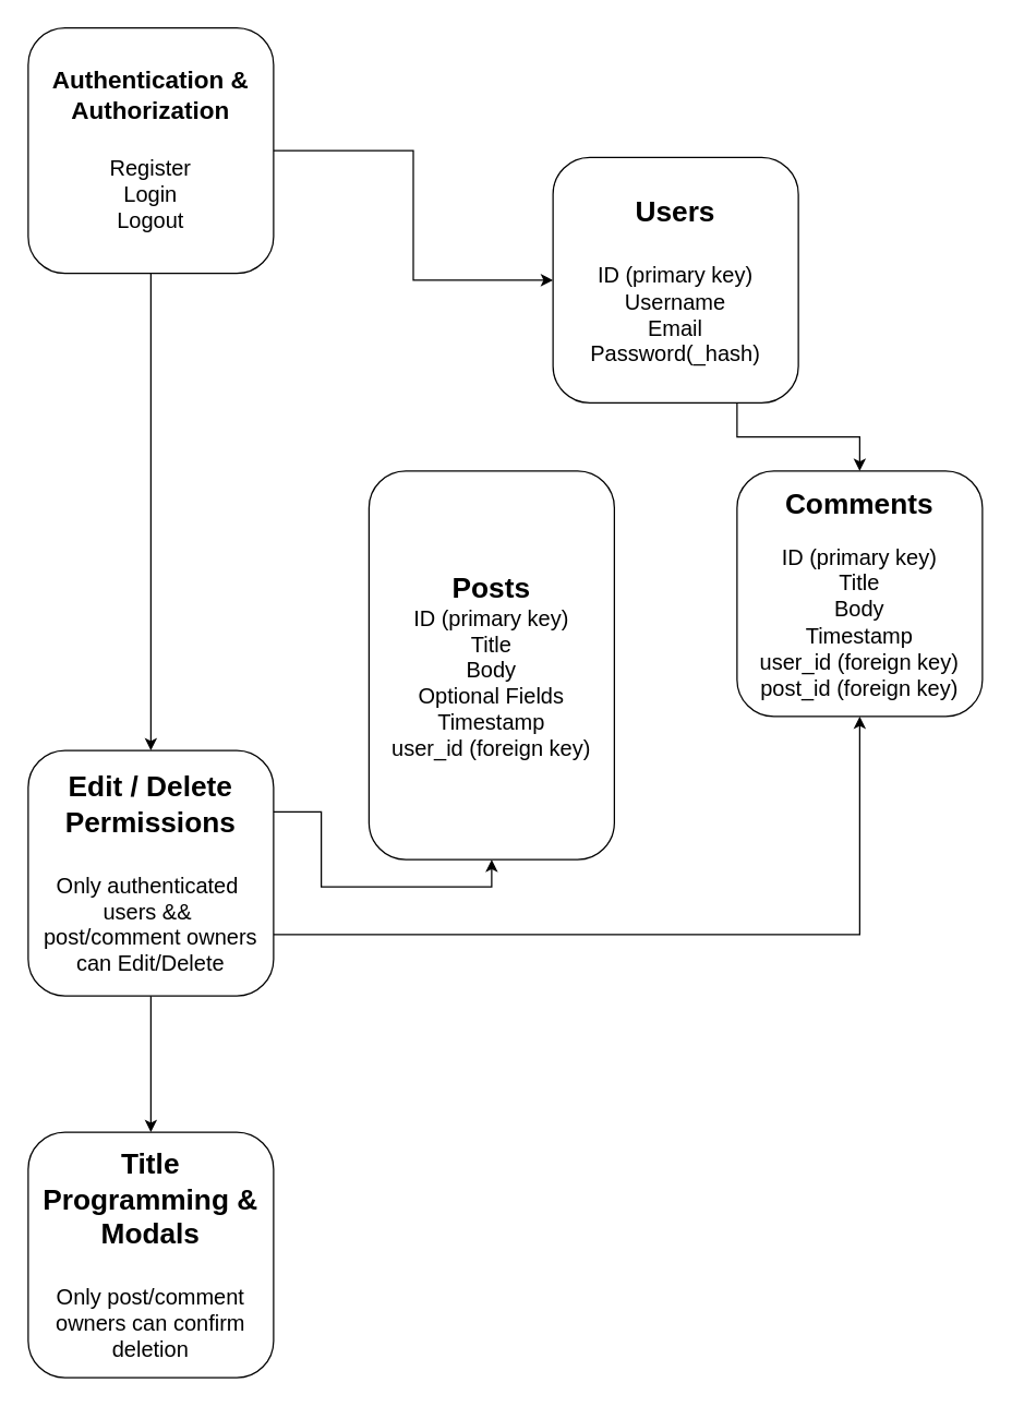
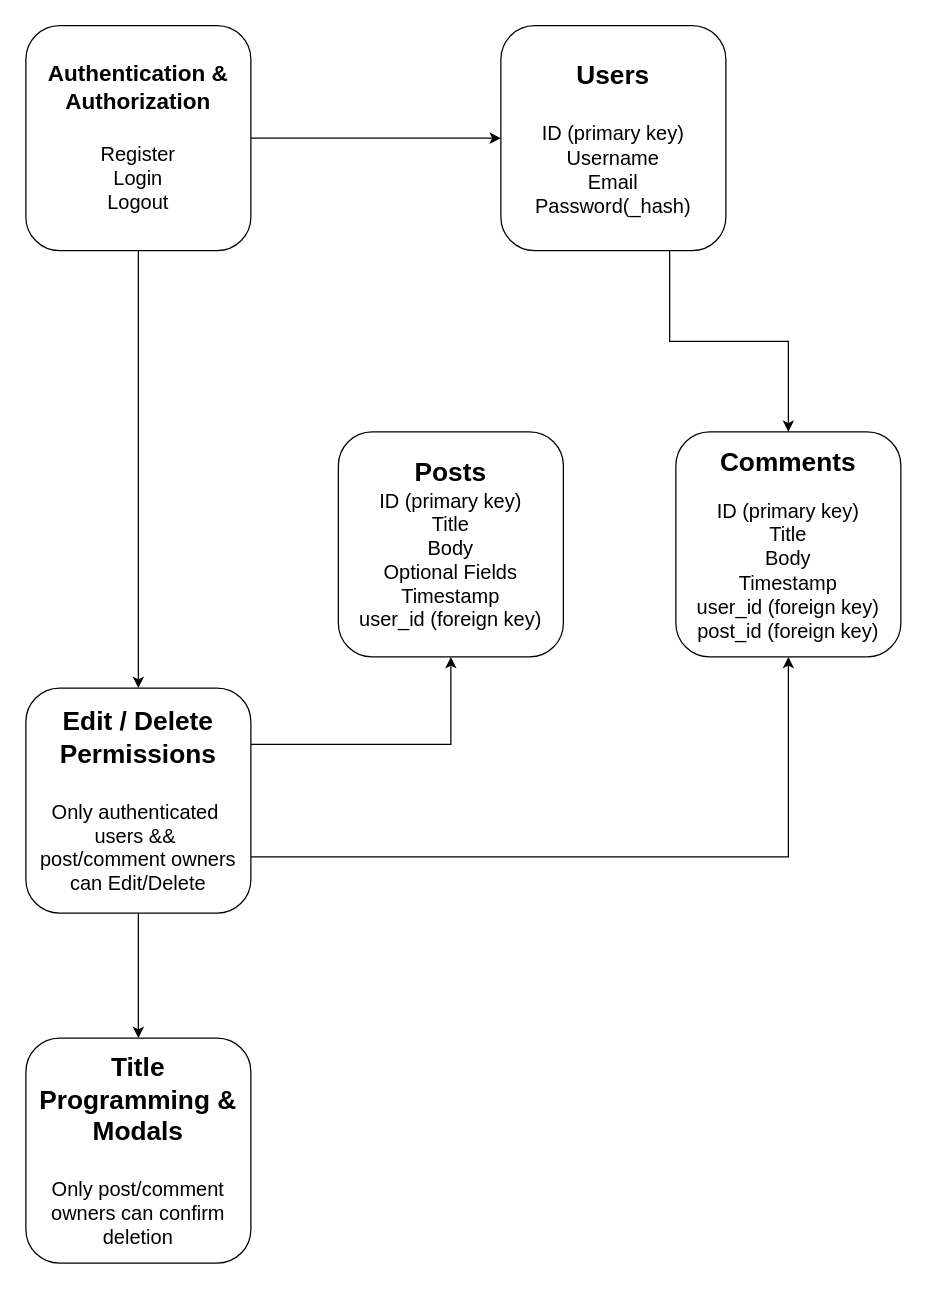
- <mxCell id="6" value="&lt;div style=&quot;font-size: 21px;&quot;&gt;&lt;font style=&quot;font-size: 21px;&quot;&gt;&lt;b&gt;Users&lt;/b&gt;&lt;/font&gt;&lt;/div&gt;&lt;div style=&quot;font-size: 21px;&quot;&gt;&lt;br&gt;&lt;/div&gt;&lt;div style=&quot;font-size: 16px;&quot;&gt;&lt;font style=&quot;font-size: 16px;&quot;&gt;ID (primary key)&lt;/font&gt;&lt;/div&gt;&lt;div style=&quot;font-size: 16px;&quot;&gt;&lt;font style=&quot;font-size: 16px;&quot;&gt;&lt;span style=&quot;background-color: initial;&quot;&gt;Username&lt;/span&gt;&lt;br&gt;&lt;/font&gt;&lt;/div&gt;&lt;div style=&quot;font-size: 16px;&quot;&gt;&lt;font style=&quot;font-size: 16px;&quot;&gt;&lt;span style=&quot;background-color: initial;&quot;&gt;Email&lt;/span&gt;&lt;br&gt;&lt;/font&gt;&lt;/div&gt;&lt;div style=&quot;font-size: 16px;&quot;&gt;&lt;font style=&quot;font-size: 16px;&quot;&gt;Password(_hash)&lt;/font&gt;&lt;/div&gt;" style="rounded=1;whiteSpace=wrap;html=1;fontSize=12;glass=0;strokeWidth=1;shadow=0;" vertex="1" parent="1"><mxGeometry x="405" y="115" width="180" height="180" as="geometry" /></mxCell>
+ <mxCell id="6" value="&lt;div style=&quot;font-size: 21px;&quot;&gt;&lt;font style=&quot;font-size: 21px;&quot;&gt;&lt;b&gt;Users&lt;/b&gt;&lt;/font&gt;&lt;/div&gt;&lt;div style=&quot;font-size: 21px;&quot;&gt;&lt;br&gt;&lt;/div&gt;&lt;div style=&quot;font-size: 16px;&quot;&gt;&lt;font style=&quot;font-size: 16px;&quot;&gt;ID (primary key)&lt;/font&gt;&lt;/div&gt;&lt;div style=&quot;font-size: 16px;&quot;&gt;&lt;font style=&quot;font-size: 16px;&quot;&gt;&lt;span style=&quot;background-color: initial;&quot;&gt;Username&lt;/span&gt;&lt;br&gt;&lt;/font&gt;&lt;/div&gt;&lt;div style=&quot;font-size: 16px;&quot;&gt;&lt;font style=&quot;font-size: 16px;&quot;&gt;&lt;span style=&quot;background-color: initial;&quot;&gt;Email&lt;/span&gt;&lt;br&gt;&lt;/font&gt;&lt;/div&gt;&lt;div style=&quot;font-size: 16px;&quot;&gt;&lt;font style=&quot;font-size: 16px;&quot;&gt;Password(_hash)&lt;/font&gt;&lt;/div&gt;" style="rounded=1;whiteSpace=wrap;html=1;fontSize=12;glass=0;strokeWidth=1;shadow=0;" vertex="1" parent="1"><mxGeometry x="400" y="20" width="180" height="180" as="geometry" /></mxCell>
- <mxCell id="8" value="&lt;div style=&quot;font-size: 21px;&quot;&gt;&lt;b&gt;Posts&lt;/b&gt;&lt;/div&gt;&lt;div style=&quot;font-size: 16px;&quot;&gt;&lt;font style=&quot;font-size: 16px;&quot;&gt;ID (primary key)&lt;/font&gt;&lt;/div&gt;&lt;div style=&quot;font-size: 16px;&quot;&gt;&lt;font style=&quot;font-size: 16px;&quot;&gt;Title&lt;/font&gt;&lt;/div&gt;&lt;div style=&quot;font-size: 16px;&quot;&gt;&lt;font style=&quot;font-size: 16px;&quot;&gt;Body&lt;/font&gt;&lt;/div&gt;&lt;div style=&quot;font-size: 16px;&quot;&gt;&lt;font style=&quot;font-size: 16px;&quot;&gt;Optional Fields&lt;/font&gt;&lt;/div&gt;&lt;div style=&quot;font-size: 16px;&quot;&gt;&lt;font style=&quot;font-size: 16px;&quot;&gt;Timestamp&lt;/font&gt;&lt;/div&gt;&lt;div style=&quot;font-size: 16px;&quot;&gt;&lt;font style=&quot;font-size: 16px;&quot;&gt;user_id (foreign key)&lt;/font&gt;&lt;/div&gt;" style="rounded=1;whiteSpace=wrap;html=1;fontSize=12;glass=0;strokeWidth=1;shadow=0;" vertex="1" parent="1"><mxGeometry x="270" y="345" width="180" height="285" as="geometry" /></mxCell>
+ <mxCell id="8" value="&lt;div style=&quot;font-size: 21px;&quot;&gt;&lt;b&gt;Posts&lt;/b&gt;&lt;/div&gt;&lt;div style=&quot;font-size: 16px;&quot;&gt;&lt;font style=&quot;font-size: 16px;&quot;&gt;ID (primary key)&lt;/font&gt;&lt;/div&gt;&lt;div style=&quot;font-size: 16px;&quot;&gt;&lt;font style=&quot;font-size: 16px;&quot;&gt;Title&lt;/font&gt;&lt;/div&gt;&lt;div style=&quot;font-size: 16px;&quot;&gt;&lt;font style=&quot;font-size: 16px;&quot;&gt;Body&lt;/font&gt;&lt;/div&gt;&lt;div style=&quot;font-size: 16px;&quot;&gt;&lt;font style=&quot;font-size: 16px;&quot;&gt;Optional Fields&lt;/font&gt;&lt;/div&gt;&lt;div style=&quot;font-size: 16px;&quot;&gt;&lt;font style=&quot;font-size: 16px;&quot;&gt;Timestamp&lt;/font&gt;&lt;/div&gt;&lt;div style=&quot;font-size: 16px;&quot;&gt;&lt;font style=&quot;font-size: 16px;&quot;&gt;user_id (foreign key)&lt;/font&gt;&lt;/div&gt;" style="rounded=1;whiteSpace=wrap;html=1;fontSize=12;glass=0;strokeWidth=1;shadow=0;" vertex="1" parent="1"><mxGeometry x="270" y="345" width="180" height="180" as="geometry" /></mxCell>
